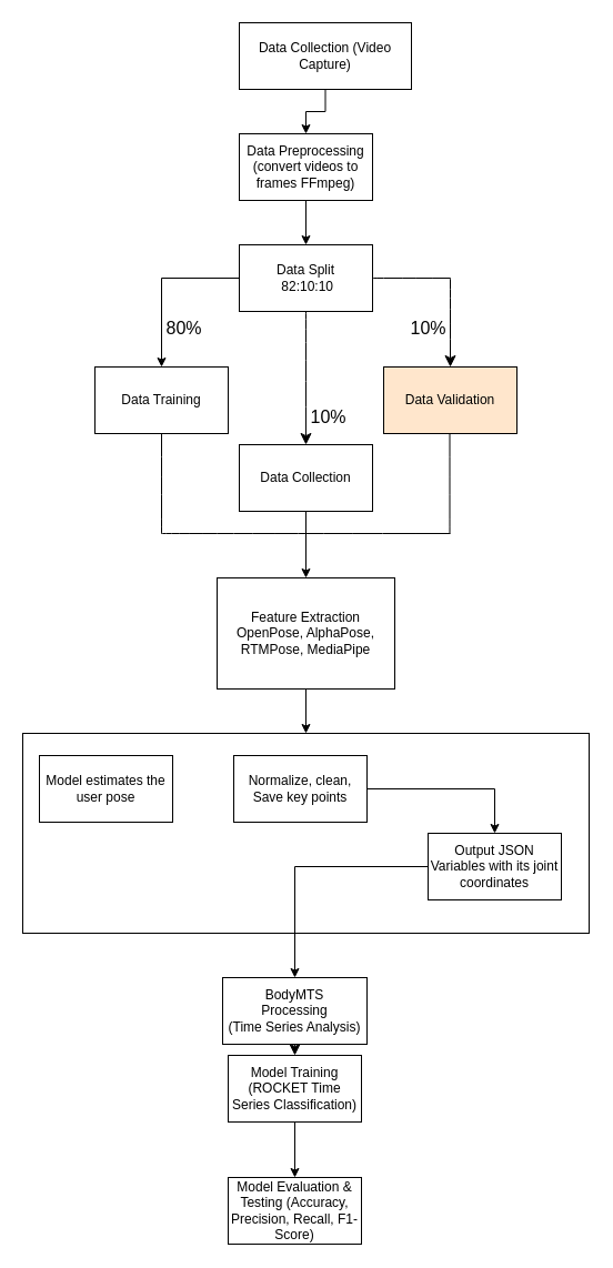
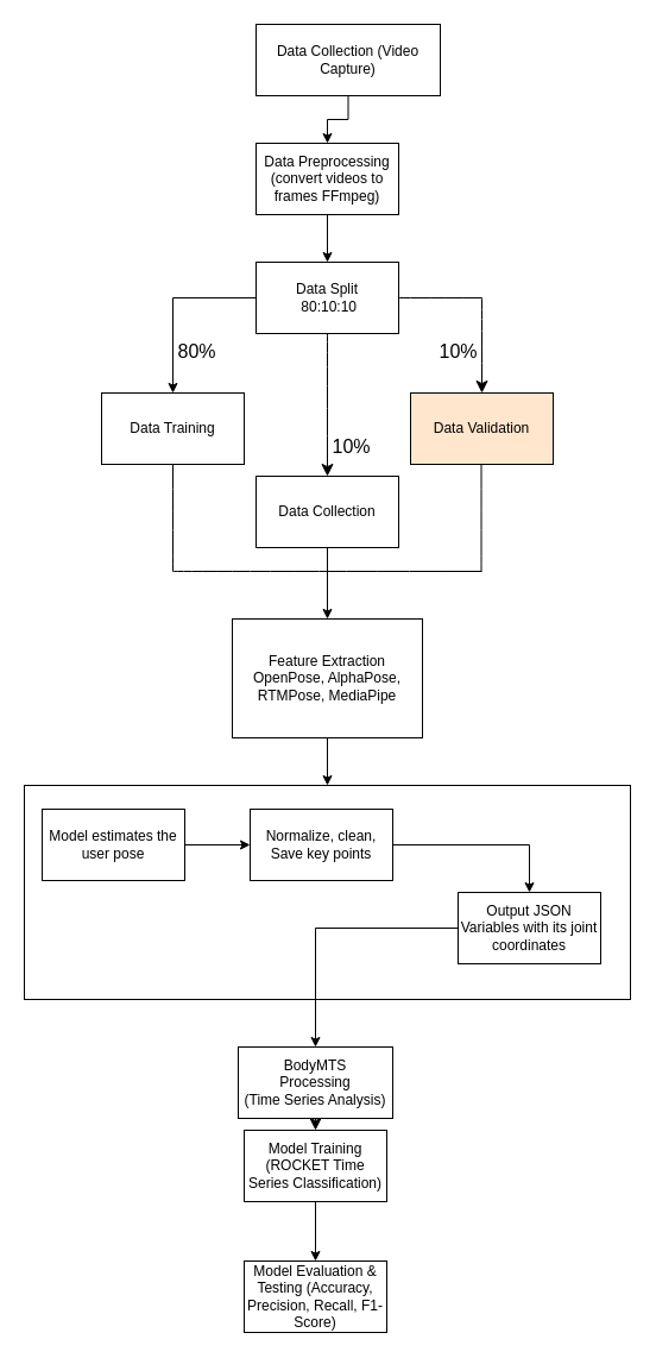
- <mxCell id="12" value="Data Split&lt;br&gt;&amp;nbsp;82:10:10" style="rounded=0;whiteSpace=wrap;html=1;" parent="9" vertex="1"><mxGeometry x="130" width="120" height="60" as="geometry" /></mxCell>
+ <mxCell id="12" value="Data Split&lt;br&gt;&amp;nbsp;80:10:10" style="rounded=0;whiteSpace=wrap;html=1;" parent="9" vertex="1"><mxGeometry x="130" width="120" height="60" as="geometry" /></mxCell>
+ <mxCell id="31" value="" style="edgeStyle=orthogonalEdgeStyle;rounded=0;orthogonalLoop=1;jettySize=auto;html=1;" edge="1" parent="1" source="32" target="34"><mxGeometry relative="1" as="geometry" /></mxCell>
